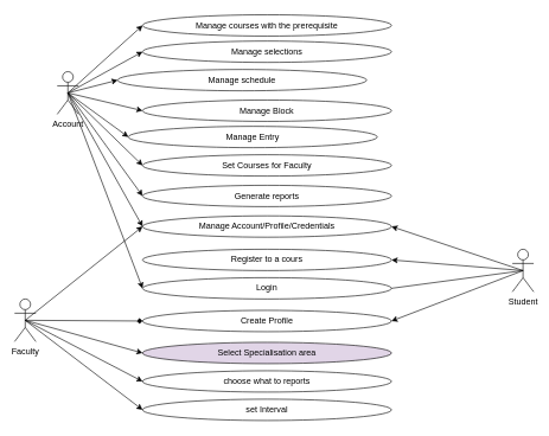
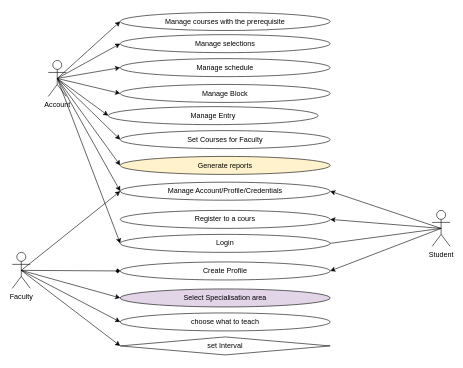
- <mxCell id="7" value="Manage schedule" style="ellipse;whiteSpace=wrap;html=1;" vertex="1" parent="1"><mxGeometry x="165" y="97" width="350" height="30" as="geometry" /></mxCell>
+ <mxCell id="7" value="Manage schedule" style="ellipse;whiteSpace=wrap;html=1;" vertex="1" parent="1"><mxGeometry x="200" y="97" width="350" height="30" as="geometry" /></mxCell>
- <mxCell id="11" value="Generate reports" style="ellipse;whiteSpace=wrap;html=1;" vertex="1" parent="1"><mxGeometry x="200" y="260" width="350" height="30" as="geometry" /></mxCell>
+ <mxCell id="11" value="Generate reports" style="ellipse;whiteSpace=wrap;html=1;fillColor=#fff2cc;" vertex="1" parent="1"><mxGeometry x="200" y="260" width="350" height="30" as="geometry" /></mxCell>
- <mxCell id="16" value="choose what to reports" style="ellipse;whiteSpace=wrap;html=1;" vertex="1" parent="1"><mxGeometry x="200" y="521" width="350" height="30" as="geometry" /></mxCell>
+ <mxCell id="16" value="choose what to teach" style="ellipse;whiteSpace=wrap;html=1;" vertex="1" parent="1"><mxGeometry x="200" y="521" width="350" height="30" as="geometry" /></mxCell>
- <mxCell id="17" value="set Interval" style="ellipse;whiteSpace=wrap;html=1;" vertex="1" parent="1"><mxGeometry x="200" y="561" width="350" height="30" as="geometry" /></mxCell>
+ <mxCell id="17" value="set Interval" style="rhombus;whiteSpace=wrap;html=1;" vertex="1" parent="1"><mxGeometry x="200" y="561" width="350" height="30" as="geometry" /></mxCell>
